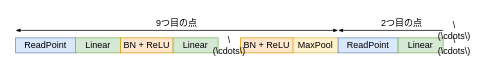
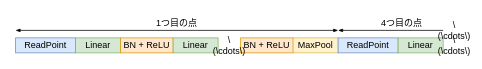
- <mxCell id="13" value="9つ目の点" style="text;html=1;strokeColor=none;fillColor=none;align=center;verticalAlign=middle;whiteSpace=wrap;rounded=0;fontFamily=Helvetica;" vertex="1" parent="1"><mxGeometry x="20" y="20" width="430" height="20" as="geometry" /></mxCell>
+ <mxCell id="13" value="1つ目の点" style="text;html=1;strokeColor=none;fillColor=none;align=center;verticalAlign=middle;whiteSpace=wrap;rounded=0;fontFamily=Helvetica;" vertex="1" parent="1"><mxGeometry x="20" y="20" width="430" height="20" as="geometry" /></mxCell>
- <mxCell id="15" value="2つ目の点" style="text;html=1;strokeColor=none;fillColor=none;align=center;verticalAlign=middle;whiteSpace=wrap;rounded=0;fontFamily=Helvetica;" vertex="1" parent="1"><mxGeometry x="450" y="20" width="170" height="20" as="geometry" /></mxCell>
+ <mxCell id="15" value="4つ目の点" style="text;html=1;strokeColor=none;fillColor=none;align=center;verticalAlign=middle;whiteSpace=wrap;rounded=0;fontFamily=Helvetica;" vertex="1" parent="1"><mxGeometry x="450" y="20" width="170" height="20" as="geometry" /></mxCell>
